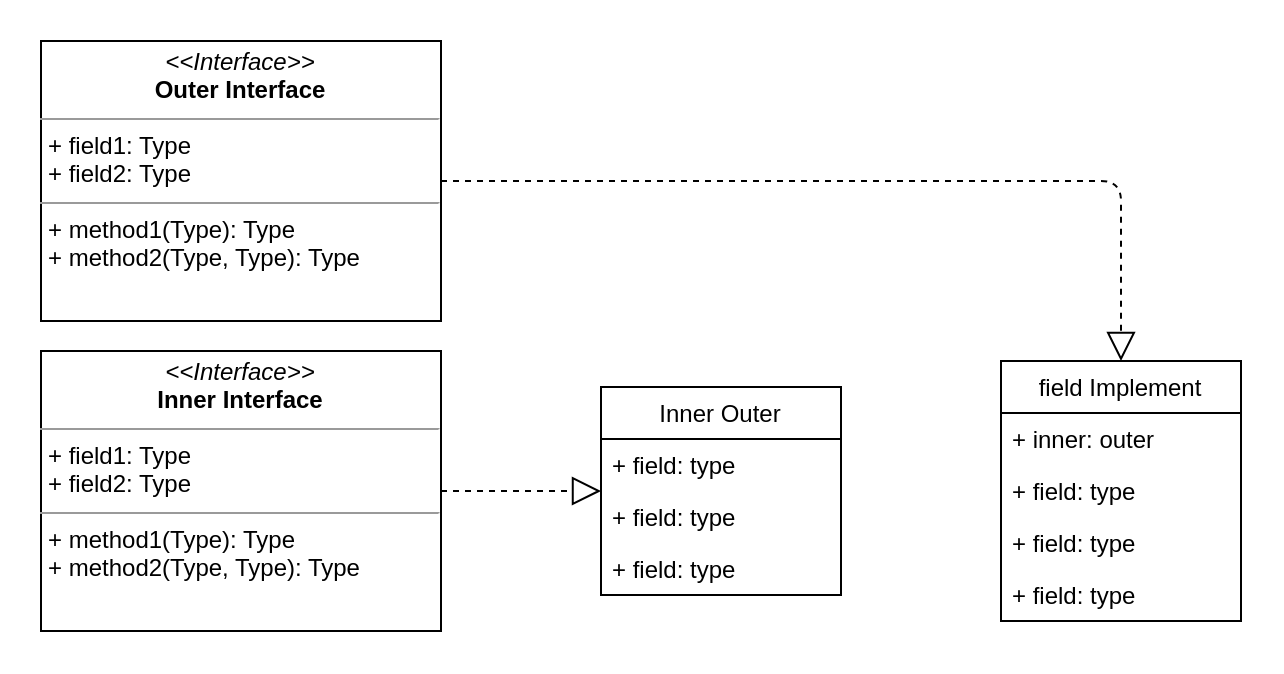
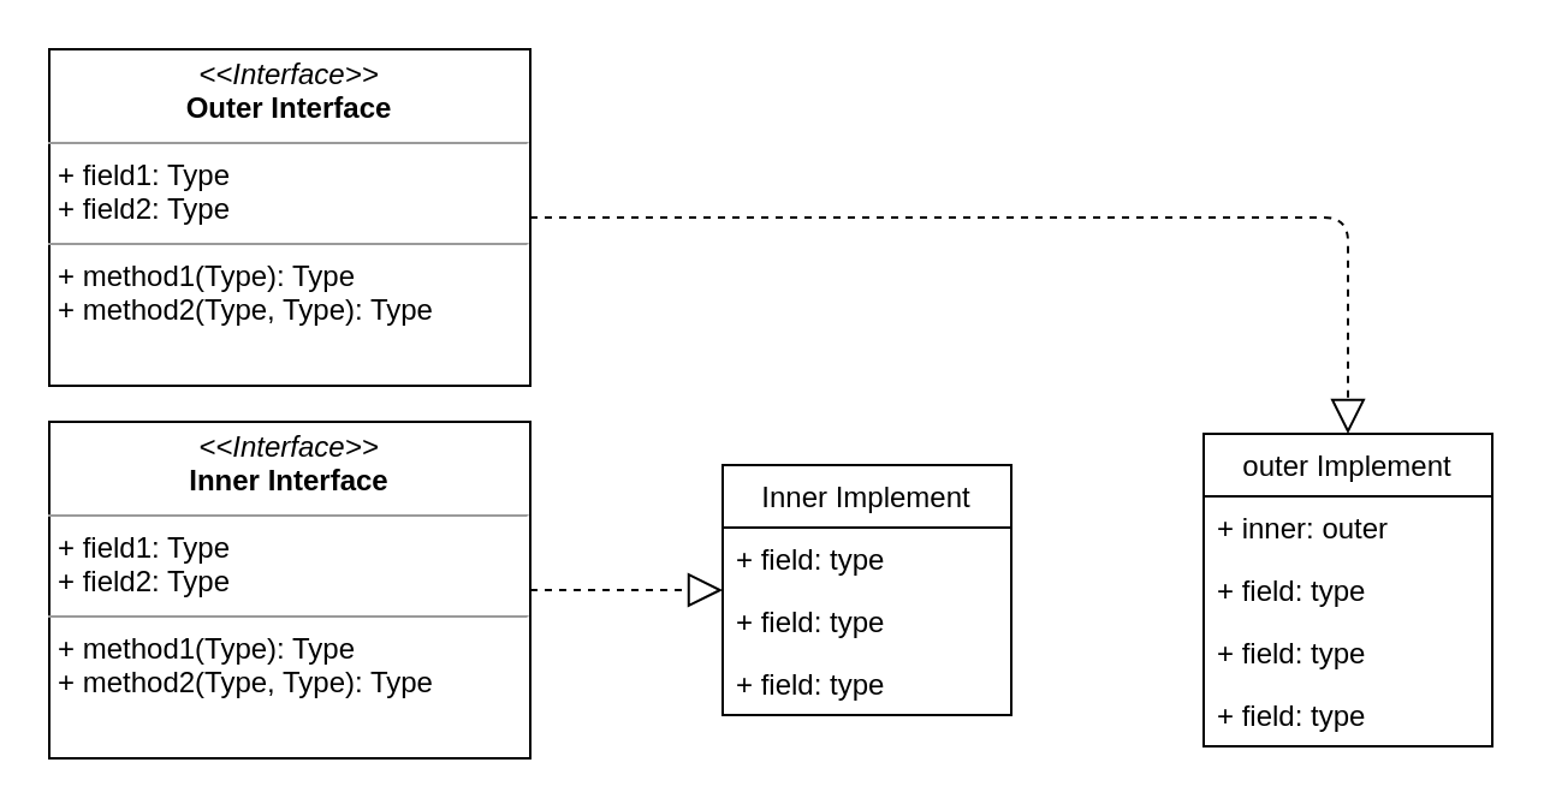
- <mxCell id="8" value="field Implement" style="swimlane;fontStyle=0;childLayout=stackLayout;horizontal=1;startSize=26;fillColor=none;horizontalStack=0;resizeParent=1;resizeParentMax=0;resizeLast=0;collapsible=1;marginBottom=0;" vertex="1" parent="1"><mxGeometry x="500" y="180" width="120" height="130" as="geometry" /></mxCell>
+ <mxCell id="8" value="outer Implement" style="swimlane;fontStyle=0;childLayout=stackLayout;horizontal=1;startSize=26;fillColor=none;horizontalStack=0;resizeParent=1;resizeParentMax=0;resizeLast=0;collapsible=1;marginBottom=0;" vertex="1" parent="1"><mxGeometry x="500" y="180" width="120" height="130" as="geometry" /></mxCell>
- <mxCell id="2" value="Inner Outer" style="swimlane;fontStyle=0;childLayout=stackLayout;horizontal=1;startSize=26;fillColor=none;horizontalStack=0;resizeParent=1;resizeParentMax=0;resizeLast=0;collapsible=1;marginBottom=0;" vertex="1" parent="1"><mxGeometry x="300" y="193" width="120" height="104" as="geometry" /></mxCell>
+ <mxCell id="2" value="Inner Implement" style="swimlane;fontStyle=0;childLayout=stackLayout;horizontal=1;startSize=26;fillColor=none;horizontalStack=0;resizeParent=1;resizeParentMax=0;resizeLast=0;collapsible=1;marginBottom=0;" vertex="1" parent="1"><mxGeometry x="300" y="193" width="120" height="104" as="geometry" /></mxCell>
